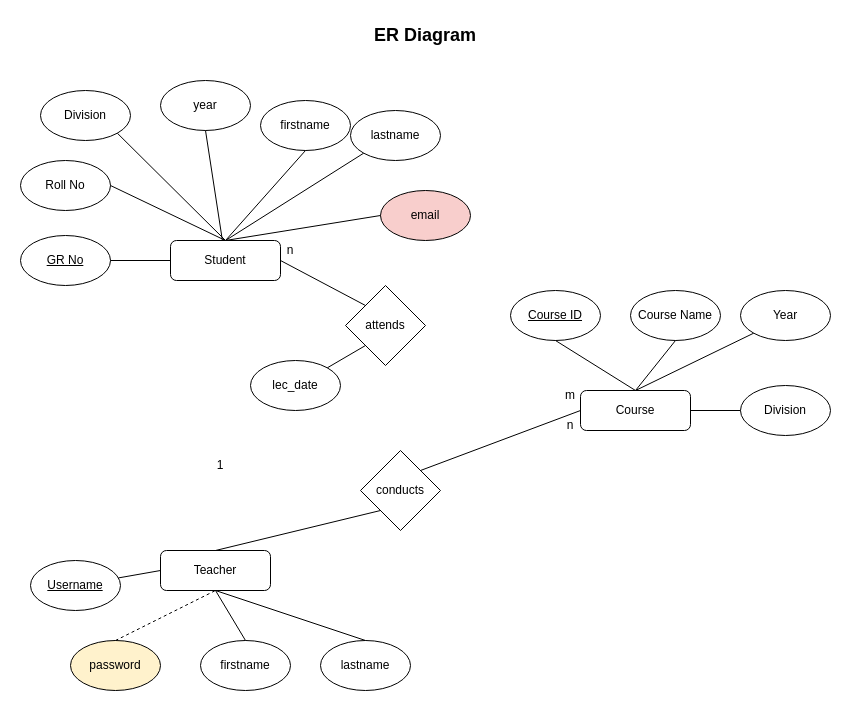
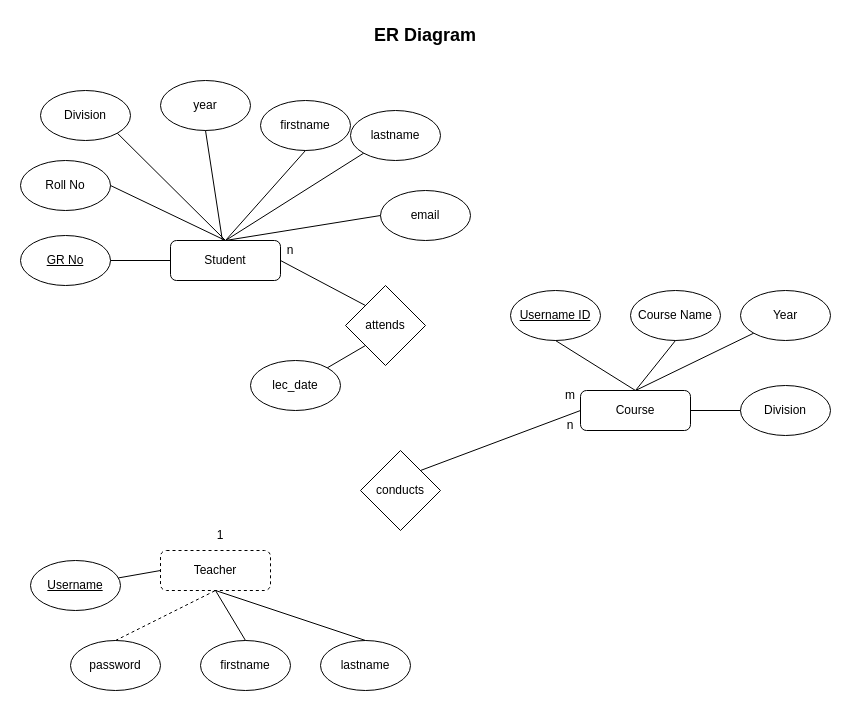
- <mxCell id="8" value="email" style="ellipse;whiteSpace=wrap;html=1;fillColor=#f8cecc;" parent="1" vertex="1"><mxGeometry x="380" y="190" width="90" height="50" as="geometry" /></mxCell>
+ <mxCell id="8" value="email" style="ellipse;whiteSpace=wrap;html=1;" parent="1" vertex="1"><mxGeometry x="380" y="190" width="90" height="50" as="geometry" /></mxCell>
- <mxCell id="17" value="&lt;u&gt;Course ID&lt;/u&gt;" style="ellipse;whiteSpace=wrap;html=1;" parent="1" vertex="1"><mxGeometry x="510" y="290" width="90" height="50" as="geometry" /></mxCell>
+ <mxCell id="17" value="&lt;u&gt;Username ID&lt;/u&gt;" style="ellipse;whiteSpace=wrap;html=1;" parent="1" vertex="1"><mxGeometry x="510" y="290" width="90" height="50" as="geometry" /></mxCell>
- <mxCell id="37" value="1" style="text;html=1;strokeColor=none;fillColor=none;align=center;verticalAlign=middle;whiteSpace=wrap;rounded=0;" parent="1" vertex="1"><mxGeometry x="190" y="450" width="60" height="30" as="geometry" /></mxCell>
+ <mxCell id="37" value="1" style="text;html=1;strokeColor=none;fillColor=none;align=center;verticalAlign=middle;whiteSpace=wrap;rounded=0;" parent="1" vertex="1"><mxGeometry x="190" y="520" width="60" height="30" as="geometry" /></mxCell>
- <mxCell id="35" value="" style="endArrow=none;html=1;rounded=0;exitX=0.5;exitY=0;exitDx=0;exitDy=0;entryX=0;entryY=1;entryDx=0;entryDy=0;" parent="1" source="25" target="34" edge="1"><mxGeometry width="50" height="50" relative="1" as="geometry"><mxPoint x="400" y="430" as="sourcePoint" /><mxPoint x="450" y="380" as="targetPoint" /></mxGeometry></mxCell>
- <mxCell id="25" value="Teacher" style="rounded=1;whiteSpace=wrap;html=1;" parent="1" vertex="1"><mxGeometry x="160" y="550" width="110" height="40" as="geometry" /></mxCell>
+ <mxCell id="25" value="Teacher" style="rounded=1;whiteSpace=wrap;html=1;dashed=1;" parent="1" vertex="1"><mxGeometry x="160" y="550" width="110" height="40" as="geometry" /></mxCell>
- <mxCell id="29" value="password" style="ellipse;whiteSpace=wrap;html=1;fillColor=#fff2cc;" parent="1" vertex="1"><mxGeometry x="70" y="640" width="90" height="50" as="geometry" /></mxCell>
+ <mxCell id="29" value="password" style="ellipse;whiteSpace=wrap;html=1;" parent="1" vertex="1"><mxGeometry x="70" y="640" width="90" height="50" as="geometry" /></mxCell>
